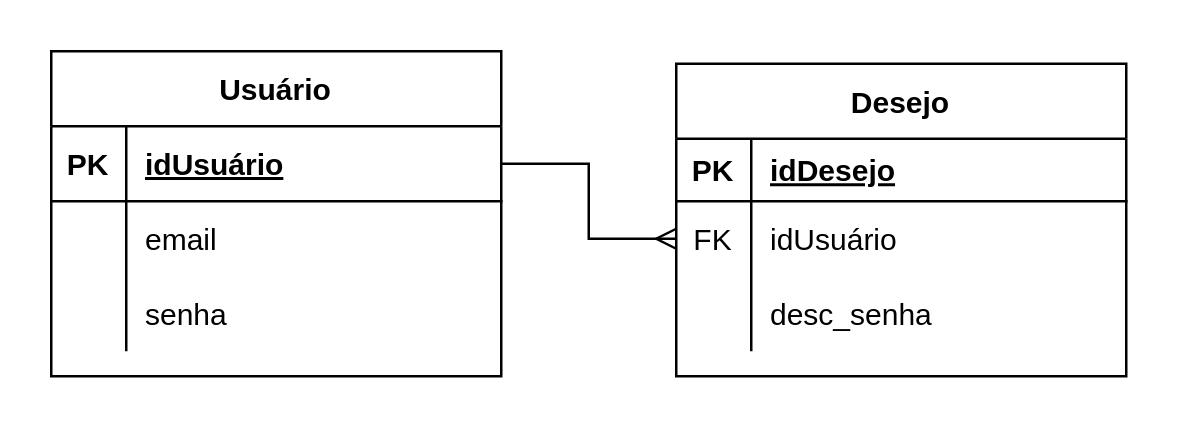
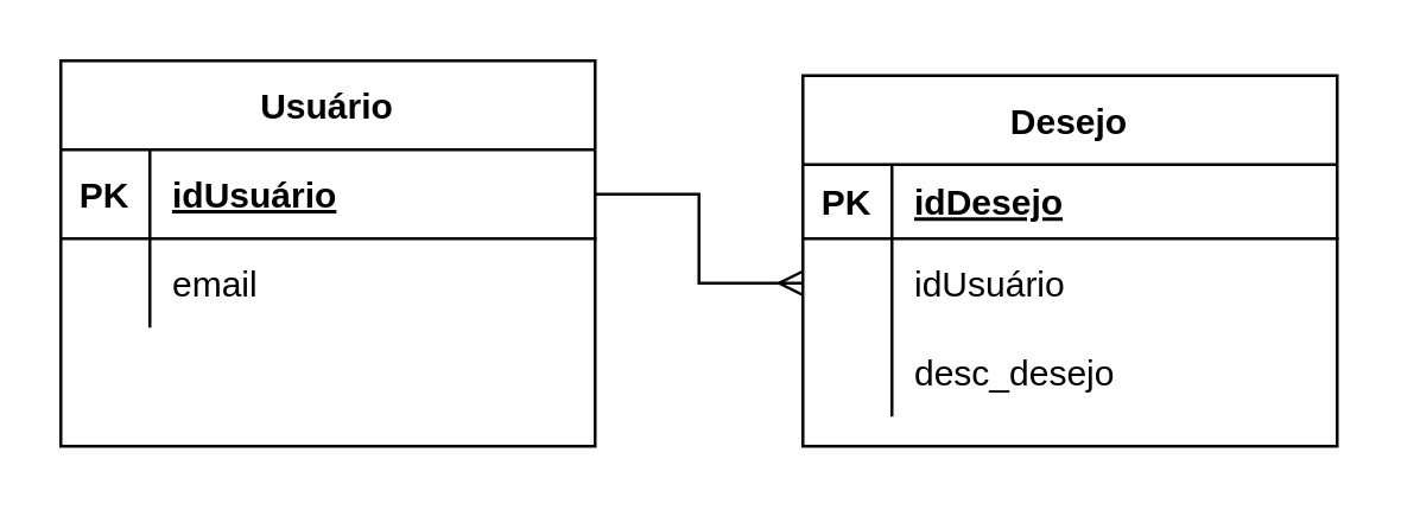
- <mxCell id="17" value="FK" style="shape=partialRectangle;connectable=0;fillColor=none;top=0;left=0;bottom=0;right=0;fontStyle=0;overflow=hidden;" vertex="1" parent="16"><mxGeometry width="30" height="30" as="geometry"><mxRectangle width="30" height="30" as="alternateBounds" /></mxGeometry></mxCell>
- <mxCell id="11" value="senha" style="shape=partialRectangle;connectable=0;fillColor=none;top=0;left=0;bottom=0;right=0;align=left;spacingLeft=6;overflow=hidden;" vertex="1" parent="9"><mxGeometry x="30" width="150" height="30" as="geometry"><mxRectangle width="150" height="30" as="alternateBounds" /></mxGeometry></mxCell>
- <mxCell id="21" value="desc_senha" style="shape=partialRectangle;connectable=0;fillColor=none;top=0;left=0;bottom=0;right=0;align=left;spacingLeft=6;overflow=hidden;" vertex="1" parent="19"><mxGeometry x="30" width="150" height="30" as="geometry"><mxRectangle width="150" height="30" as="alternateBounds" /></mxGeometry></mxCell>
+ <mxCell id="21" value="desc_desejo" style="shape=partialRectangle;connectable=0;fillColor=none;top=0;left=0;bottom=0;right=0;align=left;spacingLeft=6;overflow=hidden;" vertex="1" parent="19"><mxGeometry x="30" width="150" height="30" as="geometry"><mxRectangle width="150" height="30" as="alternateBounds" /></mxGeometry></mxCell>
